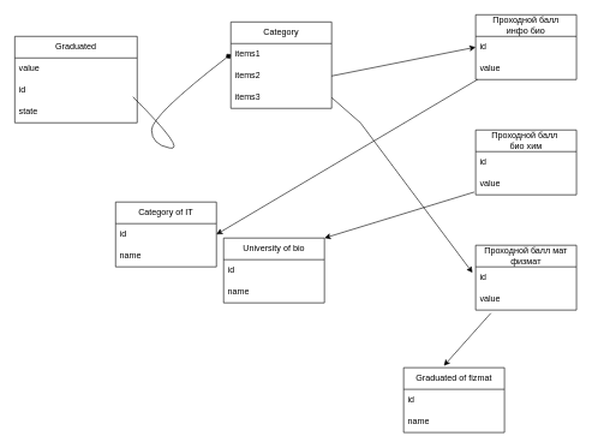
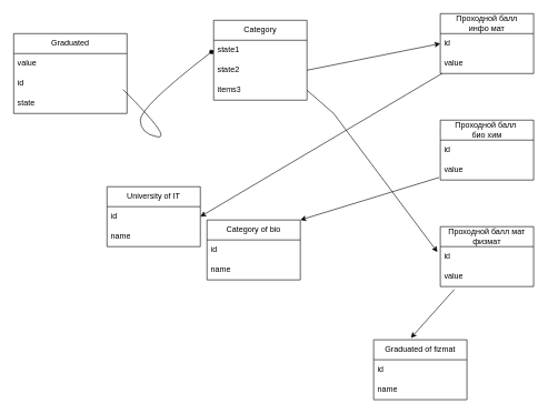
- <mxCell id="6" value="&lt;font style=&quot;vertical-align: inherit;&quot;&gt;&lt;font style=&quot;vertical-align: inherit;&quot;&gt;&lt;font style=&quot;vertical-align: inherit;&quot;&gt;&lt;font style=&quot;vertical-align: inherit;&quot;&gt;Проходной балл &lt;br&gt;инфо био&lt;/font&gt;&lt;/font&gt;&lt;/font&gt;&lt;/font&gt;" style="swimlane;fontStyle=0;childLayout=stackLayout;horizontal=1;startSize=30;horizontalStack=0;resizeParent=1;resizeParentMax=0;resizeLast=0;collapsible=1;marginBottom=0;whiteSpace=wrap;html=1;" parent="1" vertex="1"><mxGeometry x="660" y="20" width="140" height="90" as="geometry" /></mxCell>
+ <mxCell id="6" value="&lt;font style=&quot;vertical-align: inherit;&quot;&gt;&lt;font style=&quot;vertical-align: inherit;&quot;&gt;&lt;font style=&quot;vertical-align: inherit;&quot;&gt;&lt;font style=&quot;vertical-align: inherit;&quot;&gt;Проходной балл &lt;br&gt;инфо мат&lt;/font&gt;&lt;/font&gt;&lt;/font&gt;&lt;/font&gt;" style="swimlane;fontStyle=0;childLayout=stackLayout;horizontal=1;startSize=30;horizontalStack=0;resizeParent=1;resizeParentMax=0;resizeLast=0;collapsible=1;marginBottom=0;whiteSpace=wrap;html=1;" parent="1" vertex="1"><mxGeometry x="660" y="20" width="140" height="90" as="geometry" /></mxCell>
- <mxCell id="10" value="items1" style="text;strokeColor=none;fillColor=none;align=left;verticalAlign=middle;spacingLeft=4;spacingRight=4;overflow=hidden;points=[[0,0.5],[1,0.5]];portConstraint=eastwest;rotatable=0;whiteSpace=wrap;html=1;" parent="9" vertex="1"><mxGeometry y="30" width="140" height="30" as="geometry" /></mxCell>
+ <mxCell id="10" value="state1" style="text;strokeColor=none;fillColor=none;align=left;verticalAlign=middle;spacingLeft=4;spacingRight=4;overflow=hidden;points=[[0,0.5],[1,0.5]];portConstraint=eastwest;rotatable=0;whiteSpace=wrap;html=1;" parent="9" vertex="1"><mxGeometry y="30" width="140" height="30" as="geometry" /></mxCell>
- <mxCell id="11" value="items2" style="text;strokeColor=none;fillColor=none;align=left;verticalAlign=middle;spacingLeft=4;spacingRight=4;overflow=hidden;points=[[0,0.5],[1,0.5]];portConstraint=eastwest;rotatable=0;whiteSpace=wrap;html=1;" parent="9" vertex="1"><mxGeometry y="60" width="140" height="30" as="geometry" /></mxCell>
+ <mxCell id="11" value="state2" style="text;strokeColor=none;fillColor=none;align=left;verticalAlign=middle;spacingLeft=4;spacingRight=4;overflow=hidden;points=[[0,0.5],[1,0.5]];portConstraint=eastwest;rotatable=0;whiteSpace=wrap;html=1;" parent="9" vertex="1"><mxGeometry y="60" width="140" height="30" as="geometry" /></mxCell>
- <mxCell id="22" value="Category of IT" style="swimlane;fontStyle=0;childLayout=stackLayout;horizontal=1;startSize=30;horizontalStack=0;resizeParent=1;resizeParentMax=0;resizeLast=0;collapsible=1;marginBottom=0;whiteSpace=wrap;html=1;" parent="1" vertex="1"><mxGeometry x="160" y="280" width="140" height="90" as="geometry" /></mxCell>
+ <mxCell id="22" value="University of IT" style="swimlane;fontStyle=0;childLayout=stackLayout;horizontal=1;startSize=30;horizontalStack=0;resizeParent=1;resizeParentMax=0;resizeLast=0;collapsible=1;marginBottom=0;whiteSpace=wrap;html=1;" parent="1" vertex="1"><mxGeometry x="160" y="280" width="140" height="90" as="geometry" /></mxCell>
- <mxCell id="26" value="University of bio" style="swimlane;fontStyle=0;childLayout=stackLayout;horizontal=1;startSize=30;horizontalStack=0;resizeParent=1;resizeParentMax=0;resizeLast=0;collapsible=1;marginBottom=0;whiteSpace=wrap;html=1;" parent="1" vertex="1"><mxGeometry x="310" y="330" width="140" height="90" as="geometry" /></mxCell>
+ <mxCell id="26" value="Category of bio" style="swimlane;fontStyle=0;childLayout=stackLayout;horizontal=1;startSize=30;horizontalStack=0;resizeParent=1;resizeParentMax=0;resizeLast=0;collapsible=1;marginBottom=0;whiteSpace=wrap;html=1;" parent="1" vertex="1"><mxGeometry x="310" y="330" width="140" height="90" as="geometry" /></mxCell>
